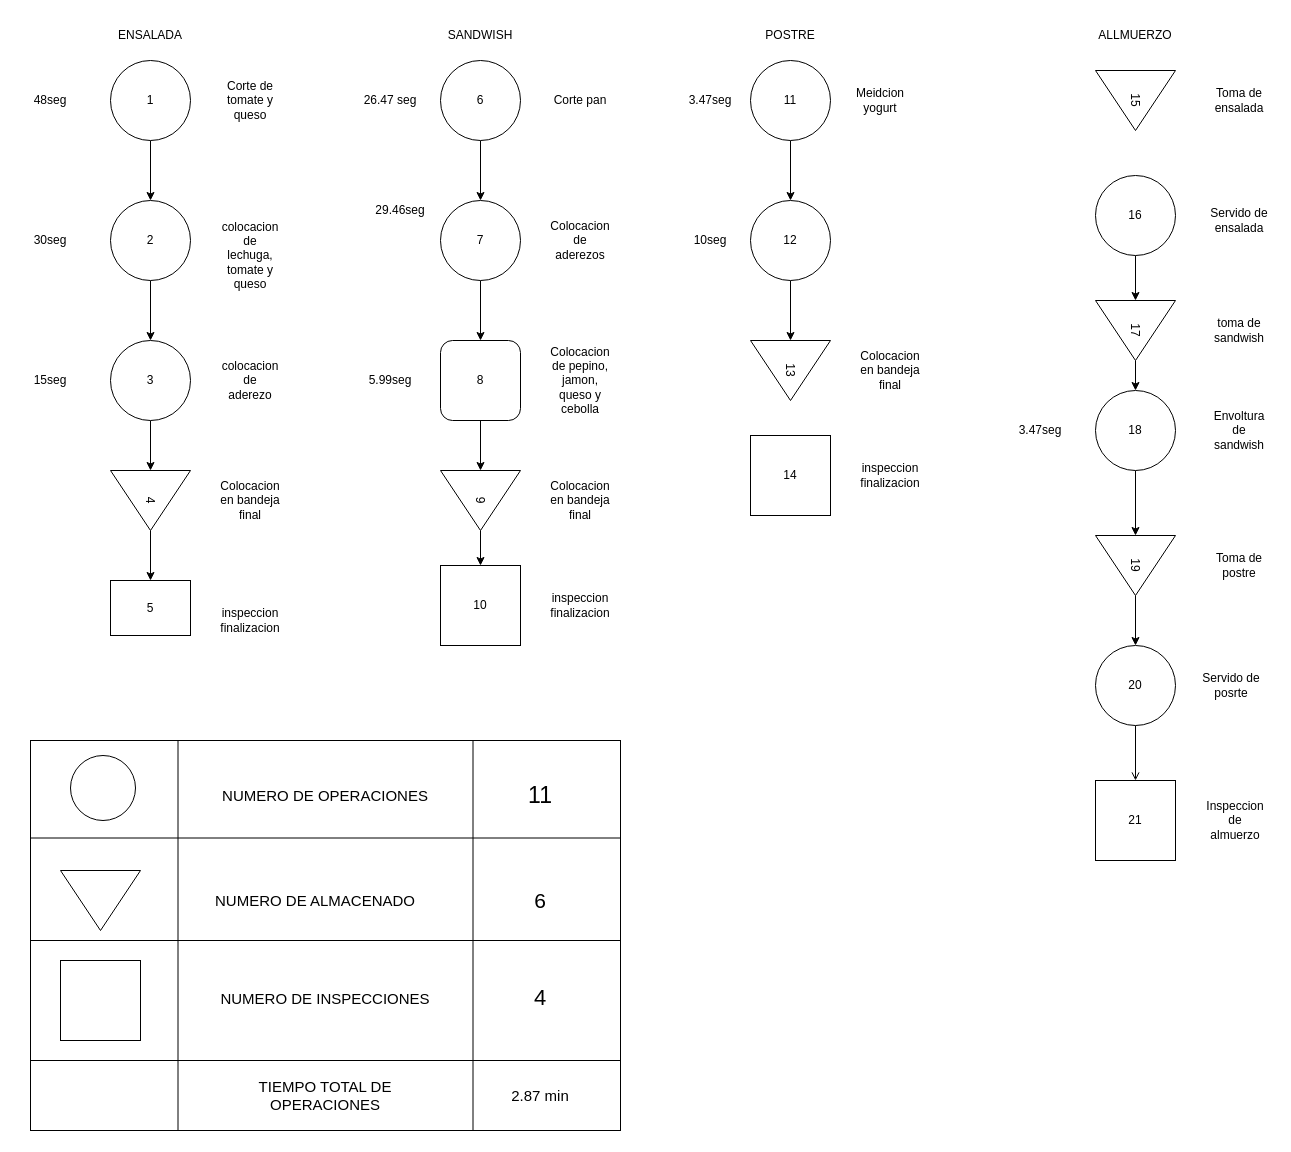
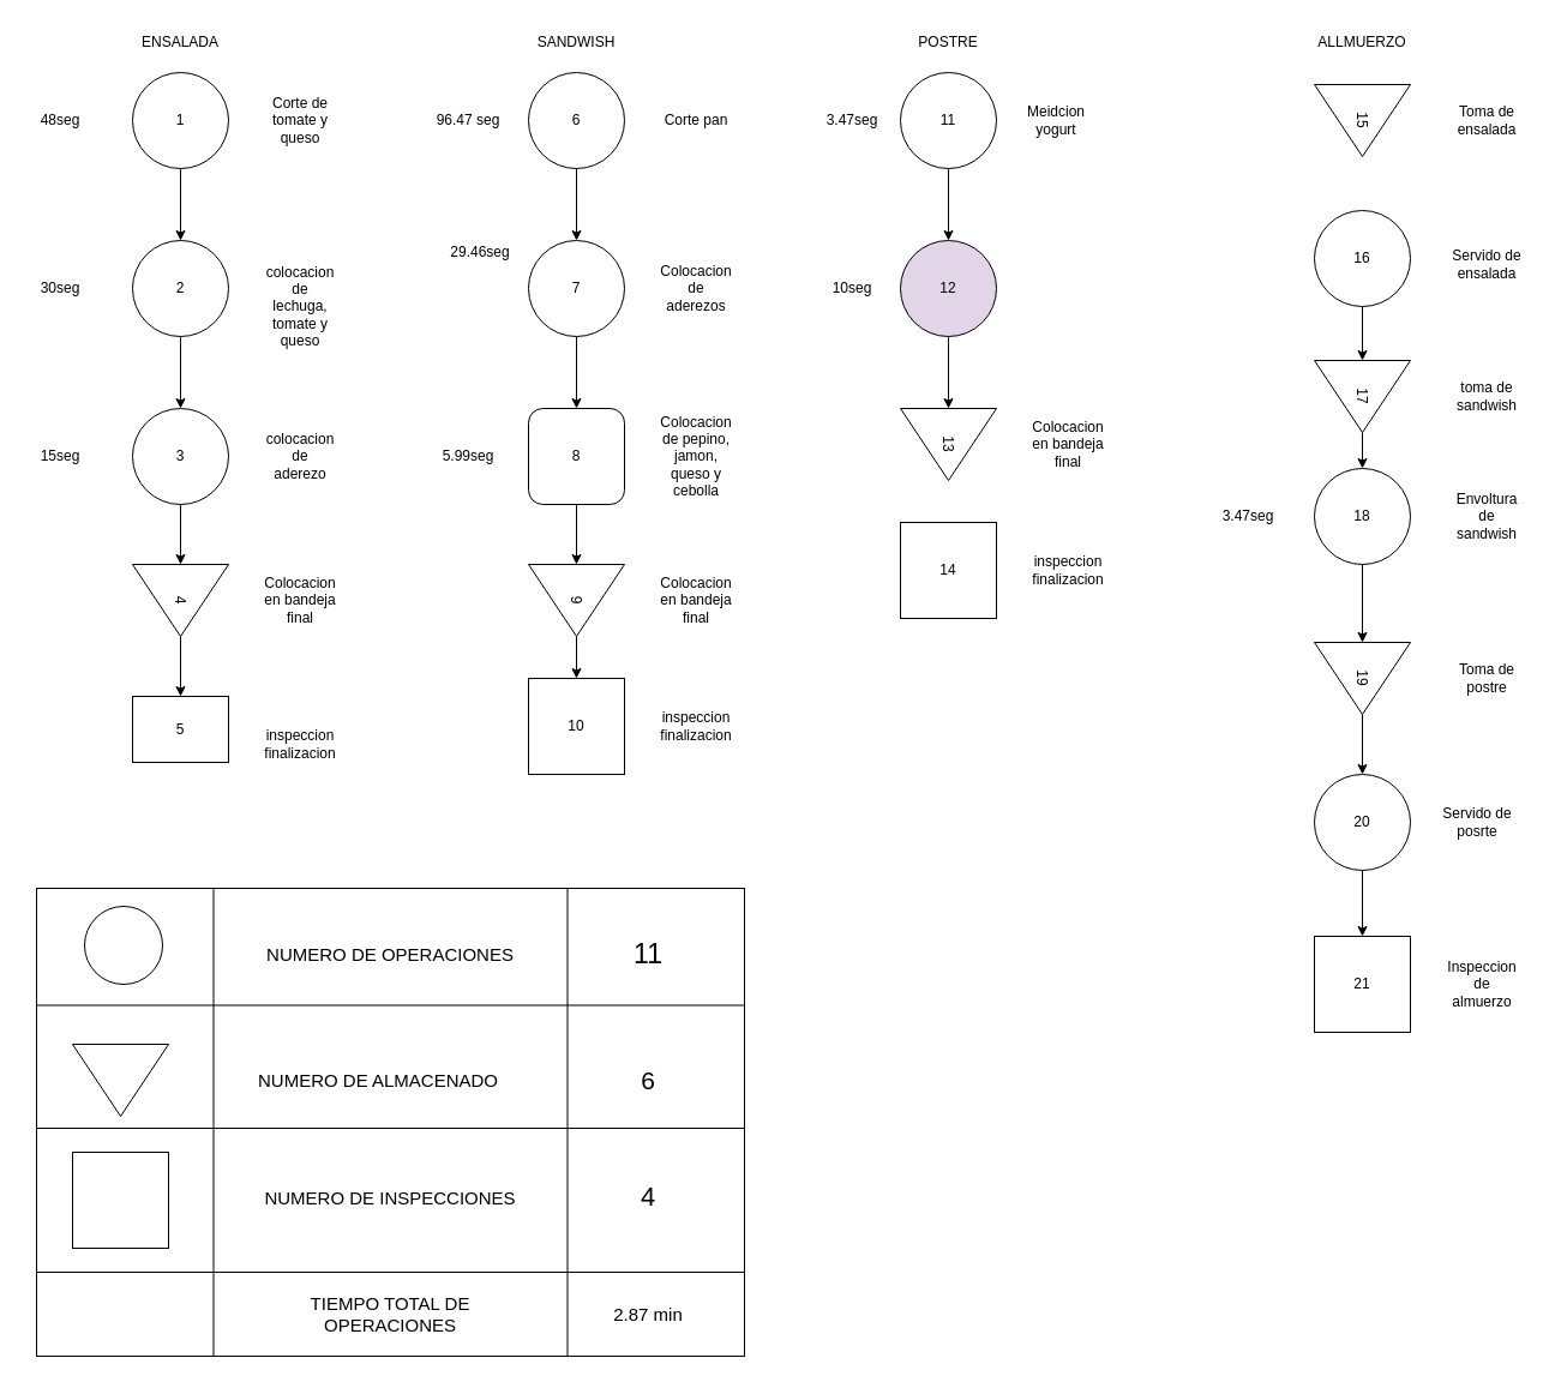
- <mxCell id="33" value="26.47 seg" style="text;html=1;strokeColor=none;fillColor=none;align=center;verticalAlign=middle;whiteSpace=wrap;rounded=0;" vertex="1" parent="1"><mxGeometry x="360" y="85" width="60" height="30" as="geometry" /></mxCell>
+ <mxCell id="33" value="96.47 seg" style="text;html=1;strokeColor=none;fillColor=none;align=center;verticalAlign=middle;whiteSpace=wrap;rounded=0;" vertex="1" parent="1"><mxGeometry x="360" y="85" width="60" height="30" as="geometry" /></mxCell>
- <mxCell id="39" value="12" style="ellipse;whiteSpace=wrap;html=1;aspect=fixed;" vertex="1" parent="1"><mxGeometry x="750" y="200" width="80" height="80" as="geometry" /></mxCell>
+ <mxCell id="39" value="12" style="ellipse;whiteSpace=wrap;html=1;aspect=fixed;fillColor=#e1d5e7;" vertex="1" parent="1"><mxGeometry x="750" y="200" width="80" height="80" as="geometry" /></mxCell>
- <mxCell id="66" value="" style="edgeStyle=orthogonalEdgeStyle;rounded=0;orthogonalLoop=1;jettySize=auto;html=1;endArrow=open;" edge="1" parent="1" source="67" target="69"><mxGeometry relative="1" as="geometry" /></mxCell>
+ <mxCell id="66" value="" style="edgeStyle=orthogonalEdgeStyle;rounded=0;orthogonalLoop=1;jettySize=auto;html=1;" edge="1" parent="1" source="67" target="69"><mxGeometry relative="1" as="geometry" /></mxCell>
